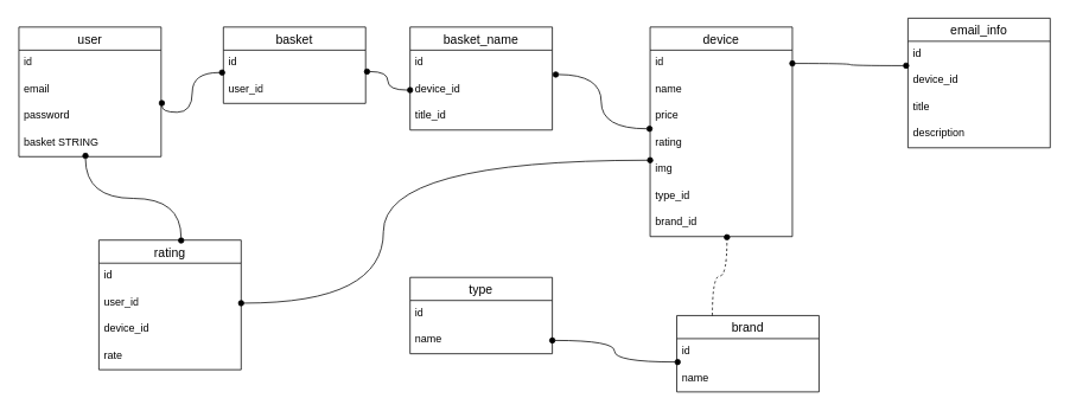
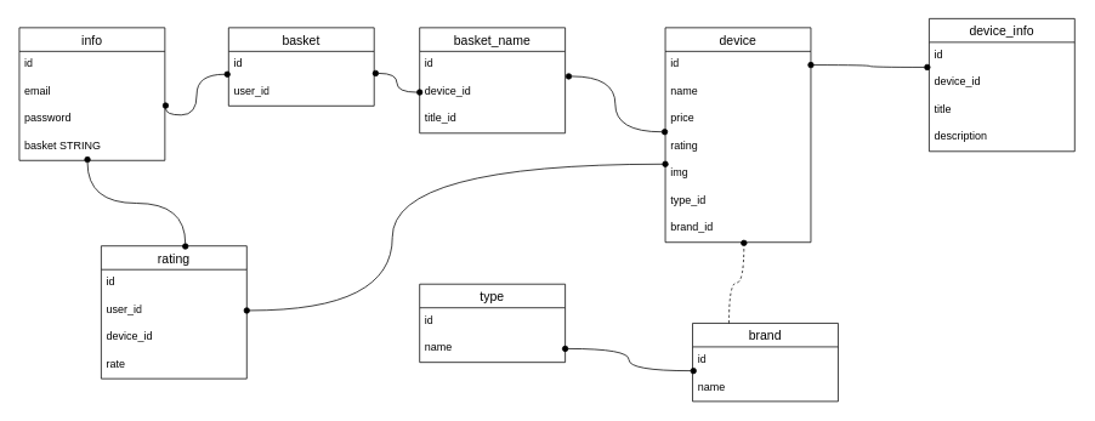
- <mxCell id="27" value="email_info" style="swimlane;fontStyle=0;childLayout=stackLayout;horizontal=1;startSize=26;horizontalStack=0;resizeParent=1;resizeParentMax=0;resizeLast=0;collapsible=1;marginBottom=0;align=center;fontSize=14;shadow=0;" parent="1" vertex="1"><mxGeometry x="1020" y="20" width="160" height="146" as="geometry"><mxRectangle x="330" y="200" width="70" height="30" as="alternateBounds" /></mxGeometry></mxCell>
+ <mxCell id="27" value="device_info" style="swimlane;fontStyle=0;childLayout=stackLayout;horizontal=1;startSize=26;horizontalStack=0;resizeParent=1;resizeParentMax=0;resizeLast=0;collapsible=1;marginBottom=0;align=center;fontSize=14;shadow=0;" parent="1" vertex="1"><mxGeometry x="1020" y="20" width="160" height="146" as="geometry"><mxRectangle x="330" y="200" width="70" height="30" as="alternateBounds" /></mxGeometry></mxCell>
- <mxCell id="2" value="user" style="swimlane;fontStyle=0;childLayout=stackLayout;horizontal=1;startSize=26;horizontalStack=0;resizeParent=1;resizeParentMax=0;resizeLast=0;collapsible=1;marginBottom=0;align=center;fontSize=14;shadow=0;" parent="1" vertex="1"><mxGeometry x="20" y="30" width="160" height="146" as="geometry"><mxRectangle x="330" y="200" width="70" height="30" as="alternateBounds" /></mxGeometry></mxCell>
+ <mxCell id="2" value="info" style="swimlane;fontStyle=0;childLayout=stackLayout;horizontal=1;startSize=26;horizontalStack=0;resizeParent=1;resizeParentMax=0;resizeLast=0;collapsible=1;marginBottom=0;align=center;fontSize=14;shadow=0;" parent="1" vertex="1"><mxGeometry x="20" y="30" width="160" height="146" as="geometry"><mxRectangle x="330" y="200" width="70" height="30" as="alternateBounds" /></mxGeometry></mxCell>
